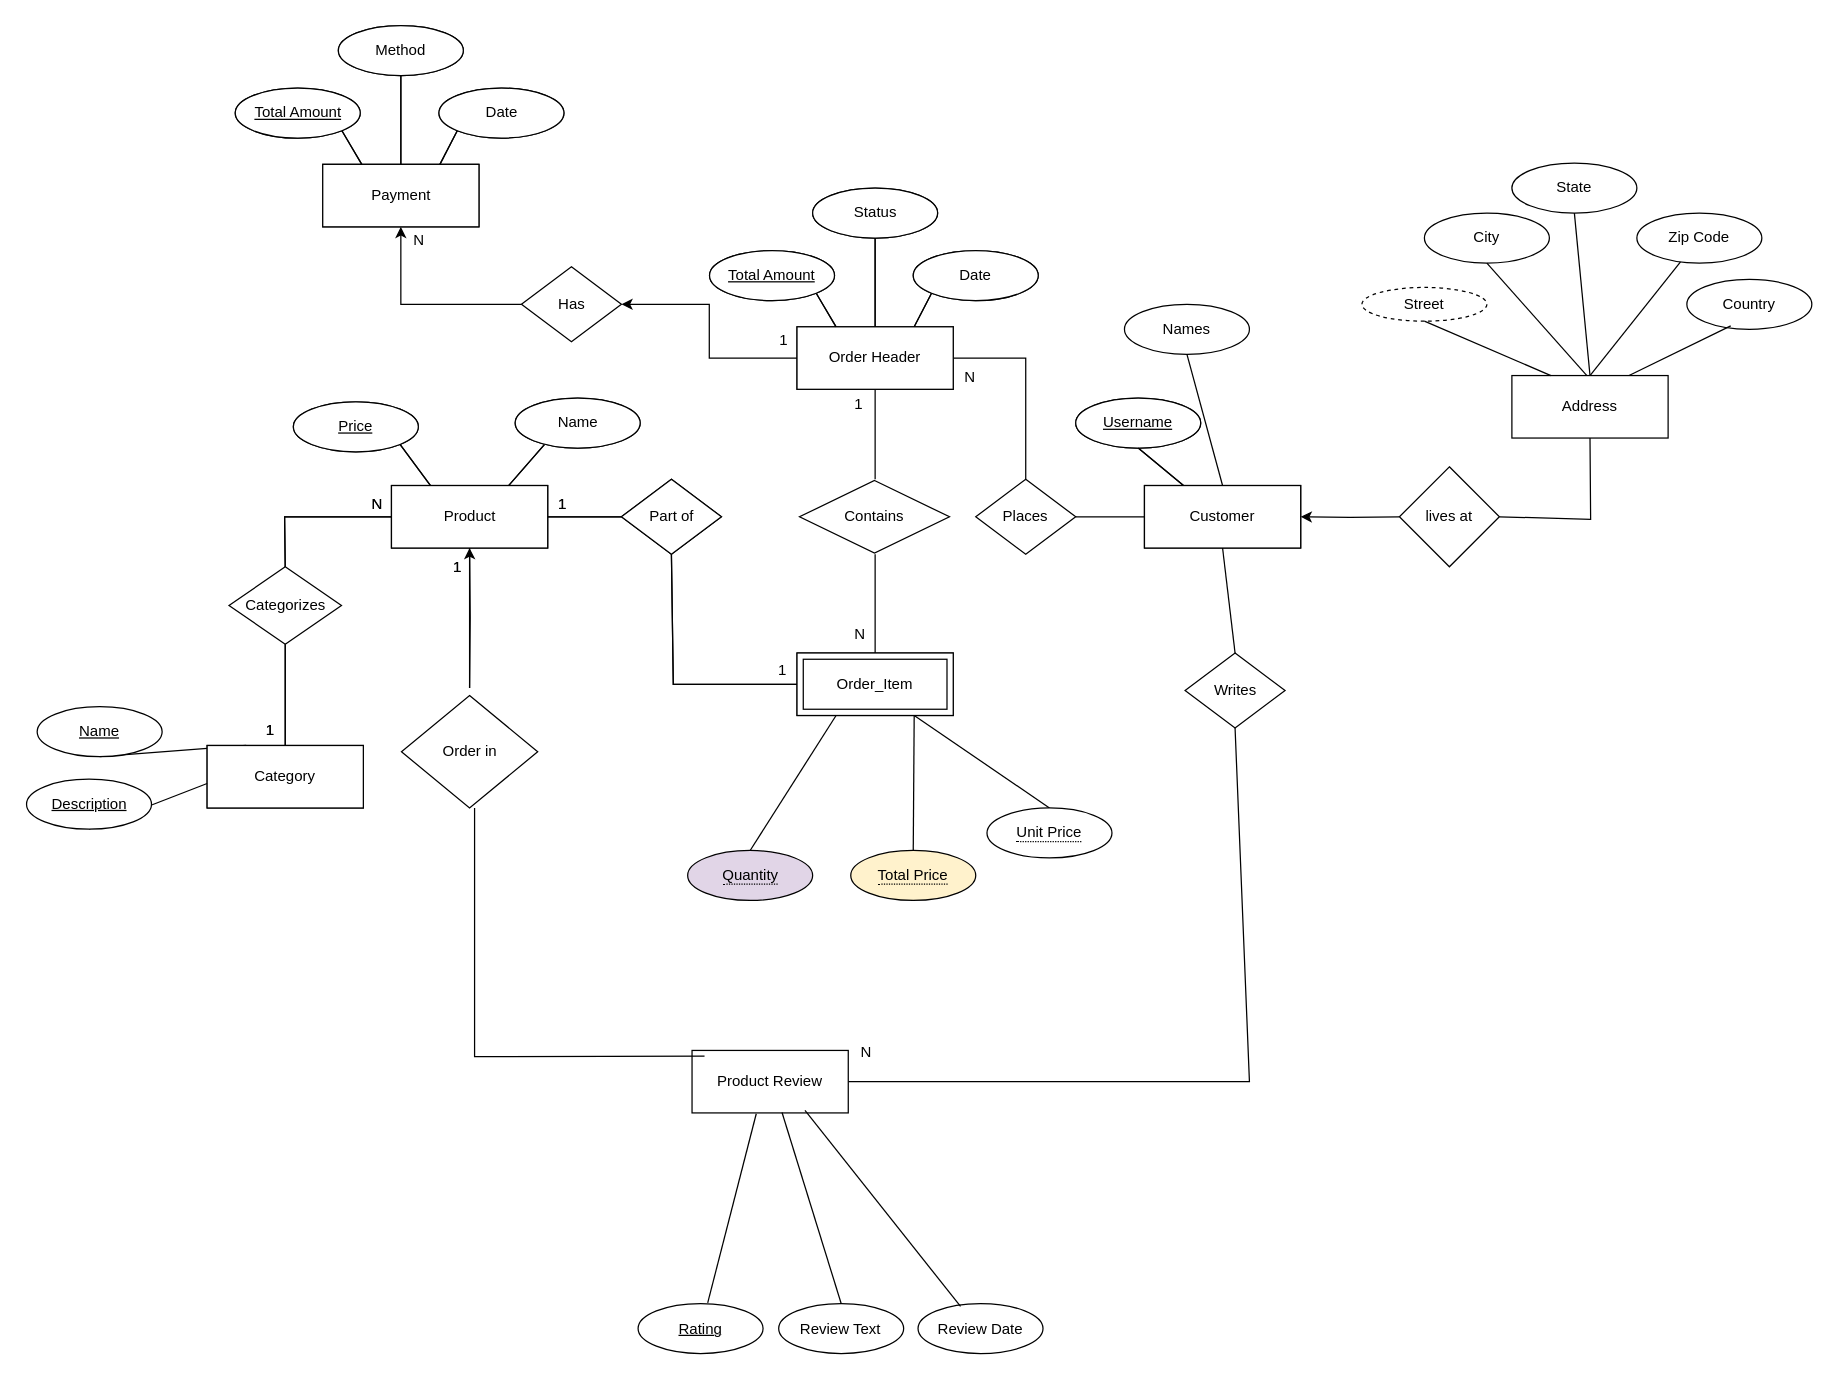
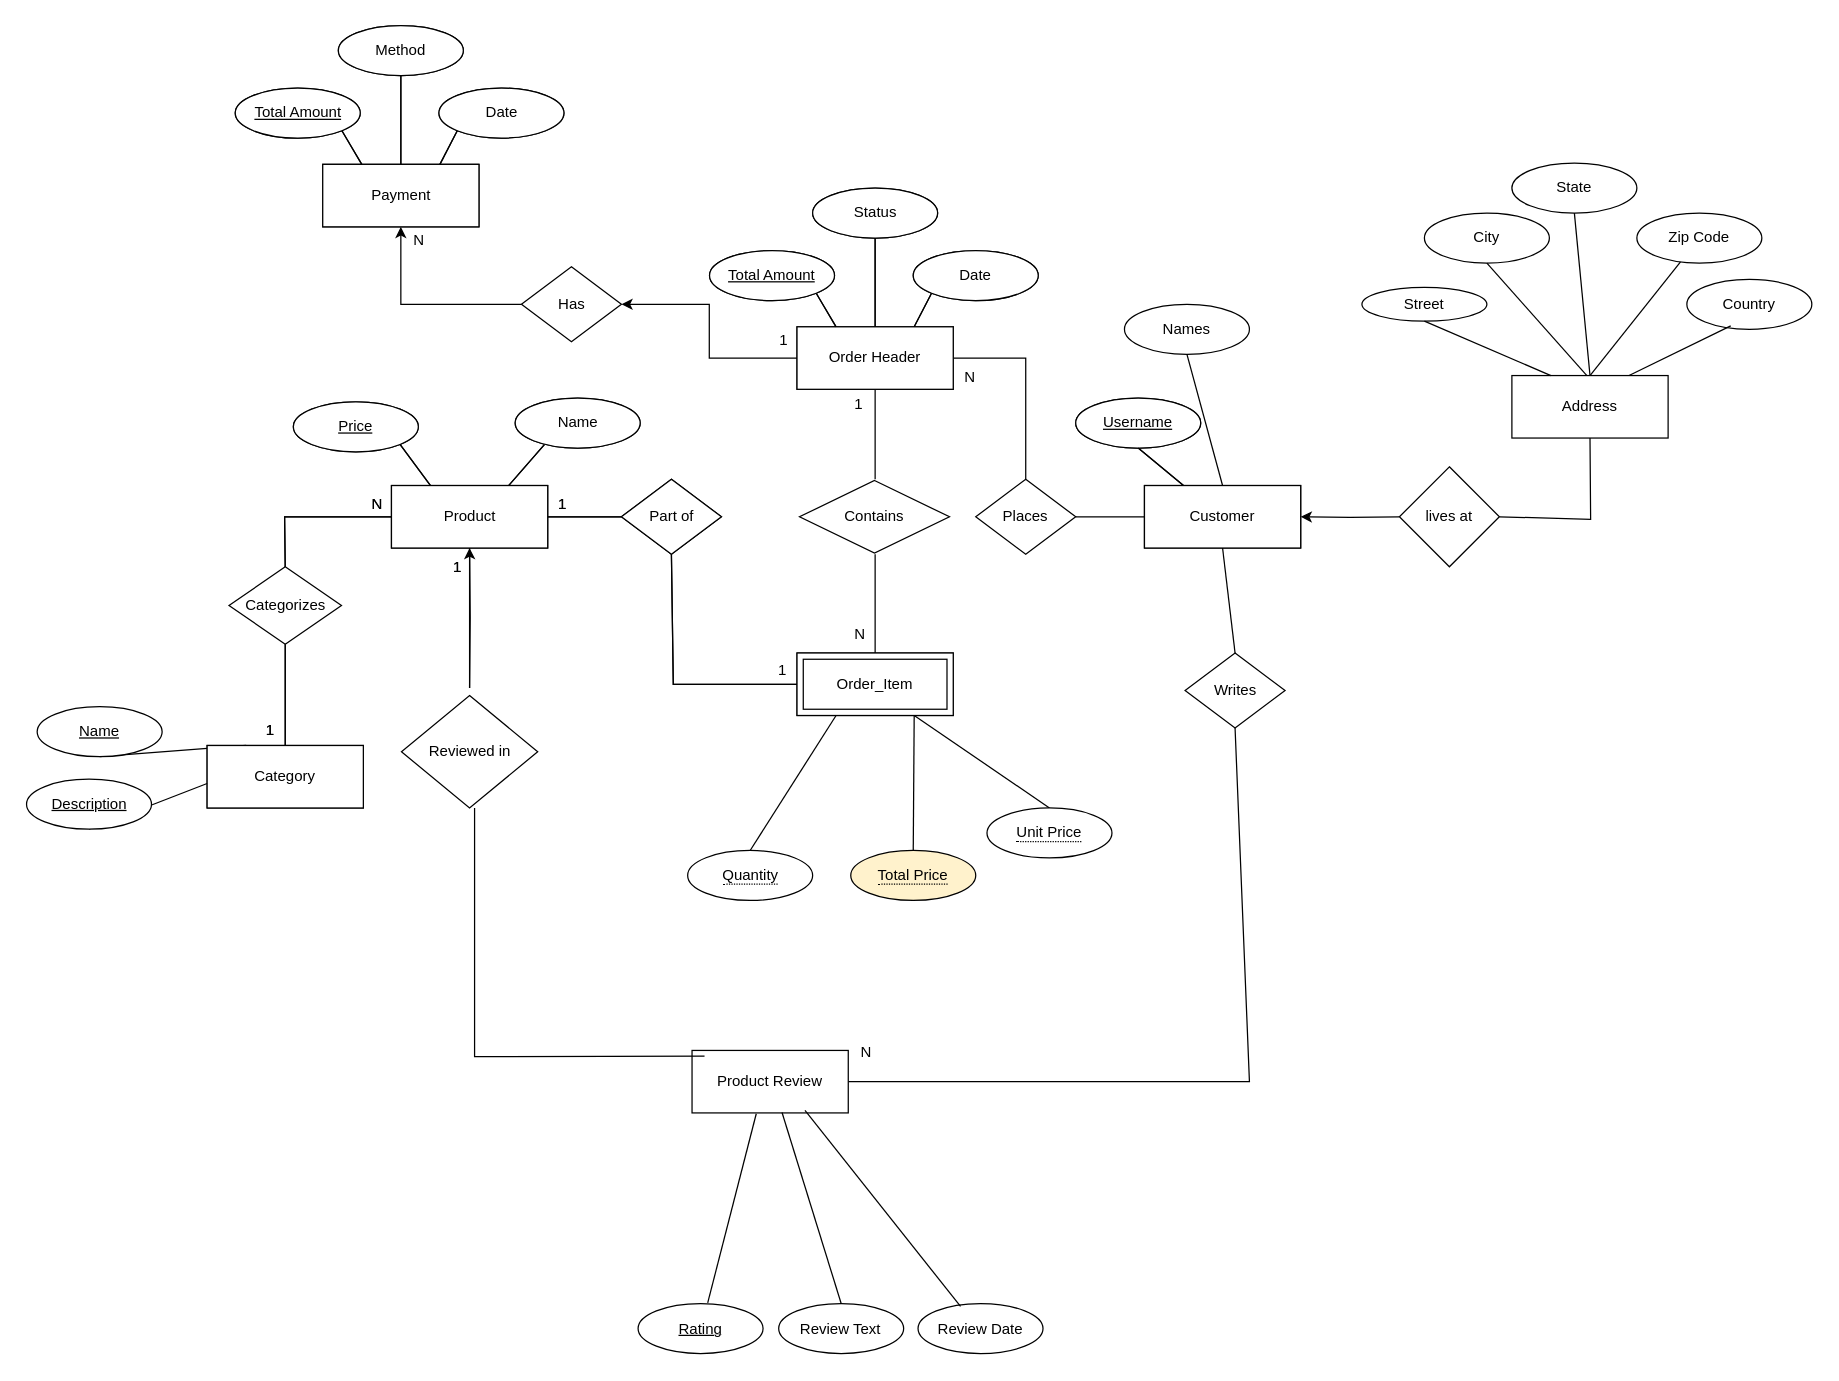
- <mxCell id="80" value="Street" style="ellipse;whiteSpace=wrap;html=1;align=center;dashed=1;" parent="1" vertex="1"><mxGeometry x="1089" y="229.5" width="100" height="27" as="geometry" /></mxCell>
+ <mxCell id="80" value="Street" style="ellipse;whiteSpace=wrap;html=1;align=center;" parent="1" vertex="1"><mxGeometry x="1089" y="229.5" width="100" height="27" as="geometry" /></mxCell>
- <mxCell id="126" value="Order in" style="rhombus;whiteSpace=wrap;html=1;" vertex="1" parent="1"><mxGeometry x="320.5" y="556" width="109" height="90" as="geometry" /></mxCell>
+ <mxCell id="126" value="Reviewed in" style="rhombus;whiteSpace=wrap;html=1;" vertex="1" parent="1"><mxGeometry x="320.5" y="556" width="109" height="90" as="geometry" /></mxCell>
- <mxCell id="41" value="&lt;span style=&quot;border-bottom: 1px dotted&quot;&gt;Quantity&lt;/span&gt;" style="ellipse;whiteSpace=wrap;html=1;align=center;fillColor=#e1d5e7;" parent="1" vertex="1"><mxGeometry x="549.5" y="680" width="100" height="40" as="geometry" /></mxCell>
+ <mxCell id="41" value="&lt;span style=&quot;border-bottom: 1px dotted&quot;&gt;Quantity&lt;/span&gt;" style="ellipse;whiteSpace=wrap;html=1;align=center;" parent="1" vertex="1"><mxGeometry x="549.5" y="680" width="100" height="40" as="geometry" /></mxCell>
